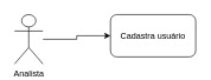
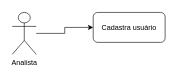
- <mxCell id="4" value="Cadastra usuário" style="rounded=1;whiteSpace=wrap;html=1;" vertex="1" parent="1"><mxGeometry x="155" y="20" width="120" height="60" as="geometry" /></mxCell>
+ <mxCell id="4" value="Cadastra usuário" style="rounded=1;whiteSpace=wrap;html=1;" vertex="1" parent="1"><mxGeometry x="155" y="20" width="120" height="50" as="geometry" /></mxCell>
